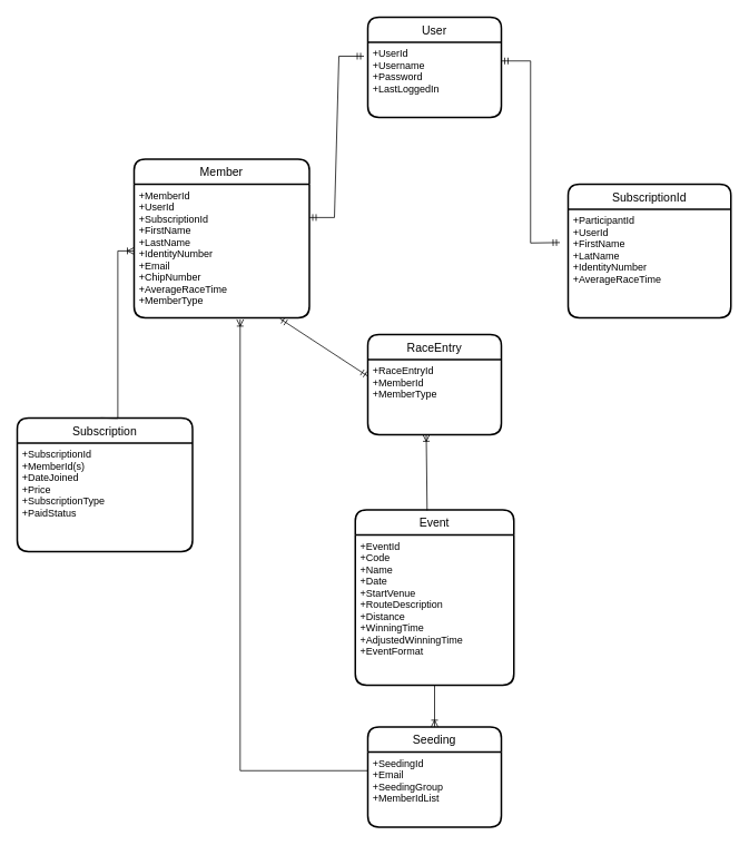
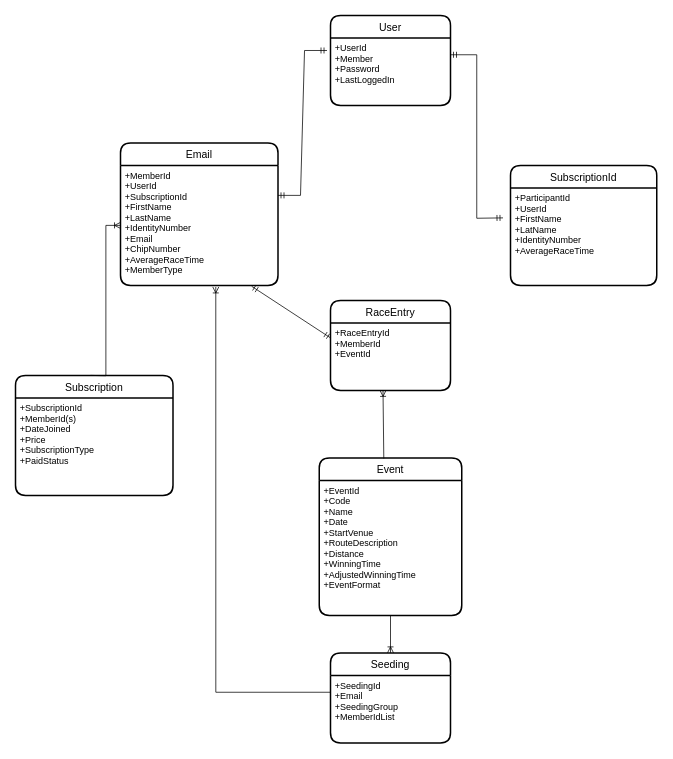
- <mxCell id="3" value="+UserId&#10;+Username&#10;+Password&#10;+LastLoggedIn" style="align=left;strokeColor=none;fillColor=none;spacingLeft=4;fontSize=12;verticalAlign=top;resizable=0;rotatable=0;part=1;" vertex="1" parent="2"><mxGeometry y="30" width="160" height="90" as="geometry" /></mxCell>
+ <mxCell id="3" value="+UserId&#10;+Member&#10;+Password&#10;+LastLoggedIn" style="align=left;strokeColor=none;fillColor=none;spacingLeft=4;fontSize=12;verticalAlign=top;resizable=0;rotatable=0;part=1;" vertex="1" parent="2"><mxGeometry y="30" width="160" height="90" as="geometry" /></mxCell>
- <mxCell id="4" value="Member" style="swimlane;childLayout=stackLayout;horizontal=1;startSize=30;horizontalStack=0;rounded=1;fontSize=14;fontStyle=0;strokeWidth=2;resizeParent=0;resizeLast=1;shadow=0;dashed=0;align=center;" vertex="1" parent="1"><mxGeometry x="160" y="190" width="210" height="190" as="geometry" /></mxCell>
+ <mxCell id="4" value="Email" style="swimlane;childLayout=stackLayout;horizontal=1;startSize=30;horizontalStack=0;rounded=1;fontSize=14;fontStyle=0;strokeWidth=2;resizeParent=0;resizeLast=1;shadow=0;dashed=0;align=center;" vertex="1" parent="1"><mxGeometry x="160" y="190" width="210" height="190" as="geometry" /></mxCell>
- <mxCell id="14" value="+RaceEntryId&#10;+MemberId&#10;+MemberType" style="align=left;strokeColor=none;fillColor=none;spacingLeft=4;fontSize=12;verticalAlign=top;resizable=0;rotatable=0;part=1;" vertex="1" parent="13"><mxGeometry y="30" width="160" height="90" as="geometry" /></mxCell>
+ <mxCell id="14" value="+RaceEntryId&#10;+MemberId&#10;+EventId" style="align=left;strokeColor=none;fillColor=none;spacingLeft=4;fontSize=12;verticalAlign=top;resizable=0;rotatable=0;part=1;" vertex="1" parent="13"><mxGeometry y="30" width="160" height="90" as="geometry" /></mxCell>
